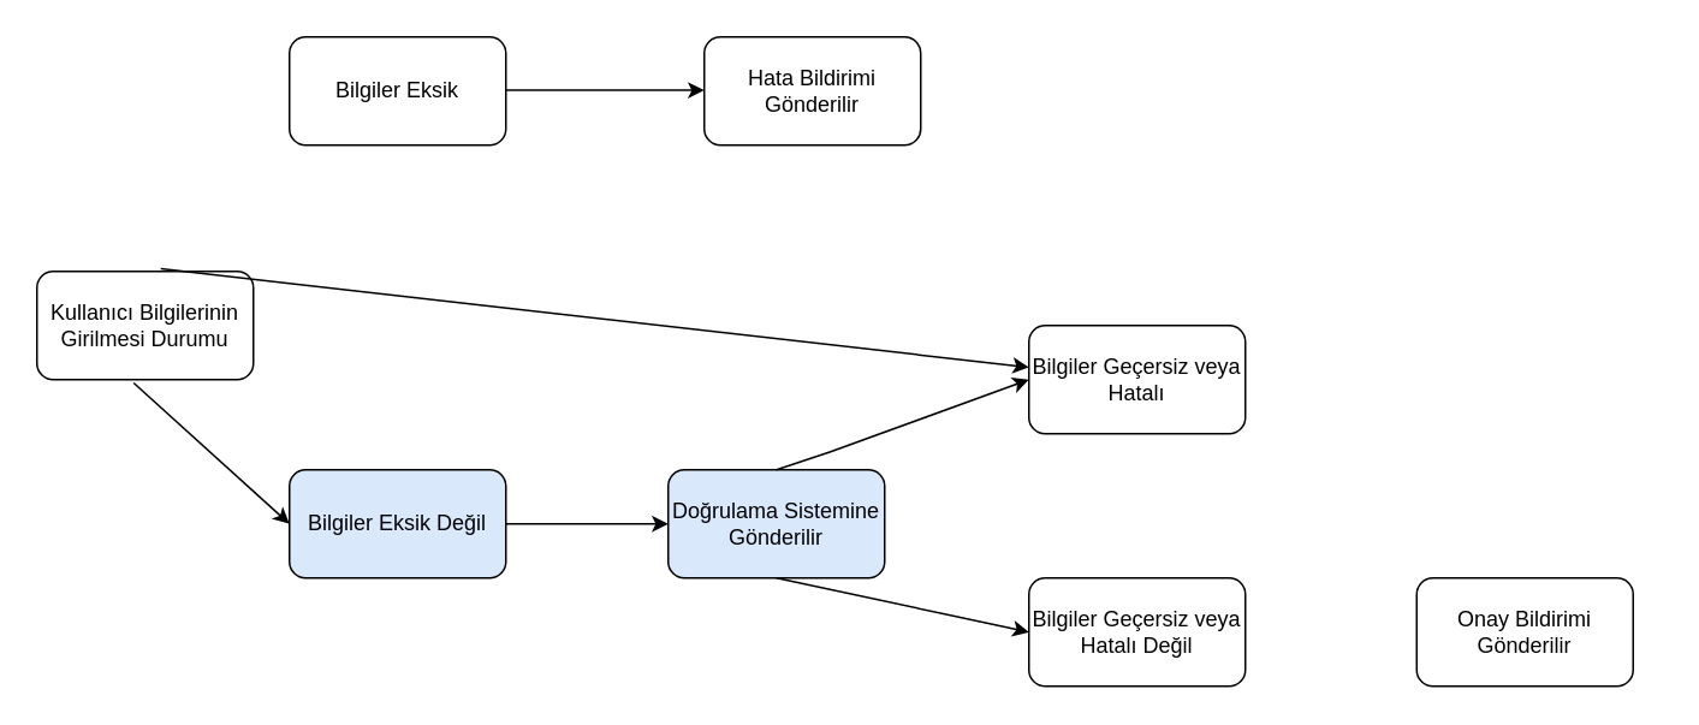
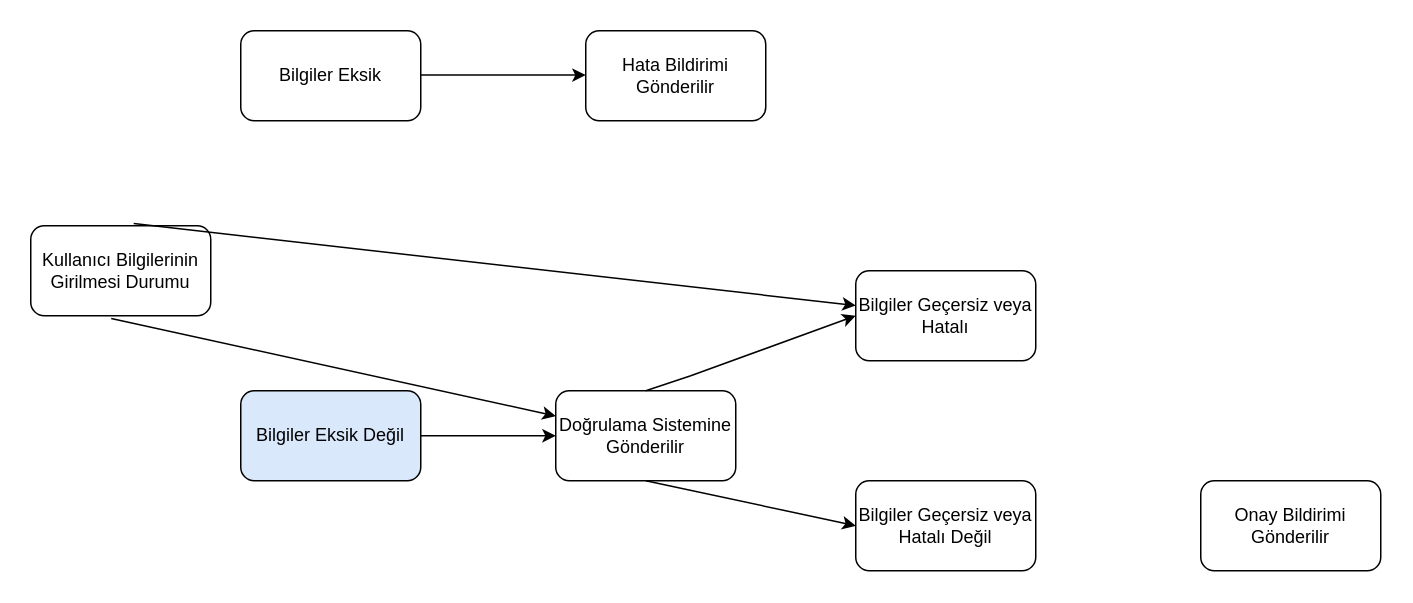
- <mxCell id="11" value="" style="endArrow=classic;html=1;rounded=0;entryX=0;entryY=0.5;entryDx=0;entryDy=0;exitX=0.447;exitY=1.031;exitDx=0;exitDy=0;exitPerimeter=0;" edge="1" parent="1" source="4" target="3"><mxGeometry width="50" height="50" relative="1" as="geometry"><mxPoint x="70" y="220" as="sourcePoint" /><mxPoint x="160" y="260" as="targetPoint" /></mxGeometry></mxCell>
+ <mxCell id="11" value="" style="endArrow=classic;html=1;rounded=0;exitX=0.447;exitY=1.031;exitDx=0;exitDy=0;exitPerimeter=0;" edge="1" parent="1" source="4" target="6"><mxGeometry width="50" height="50" relative="1" as="geometry"><mxPoint x="70" y="220" as="sourcePoint" /><mxPoint x="160" y="260" as="targetPoint" /></mxGeometry></mxCell>
- <mxCell id="6" value="Doğrulama Sistemine Gönderilir" style="rounded=1;whiteSpace=wrap;html=1;fillColor=#dae8fc;" vertex="1" parent="1"><mxGeometry x="370" y="260" width="120" height="60" as="geometry" /></mxCell>
+ <mxCell id="6" value="Doğrulama Sistemine Gönderilir" style="rounded=1;whiteSpace=wrap;html=1;" vertex="1" parent="1"><mxGeometry x="370" y="260" width="120" height="60" as="geometry" /></mxCell>
- <mxCell id="9" value="Onay Bildirimi Gönderilir" style="rounded=1;whiteSpace=wrap;html=1;" vertex="1" parent="1"><mxGeometry x="785" y="320" width="120" height="60" as="geometry" /></mxCell>
+ <mxCell id="9" value="Onay Bildirimi Gönderilir" style="rounded=1;whiteSpace=wrap;html=1;" vertex="1" parent="1"><mxGeometry x="800" y="320" width="120" height="60" as="geometry" /></mxCell>
